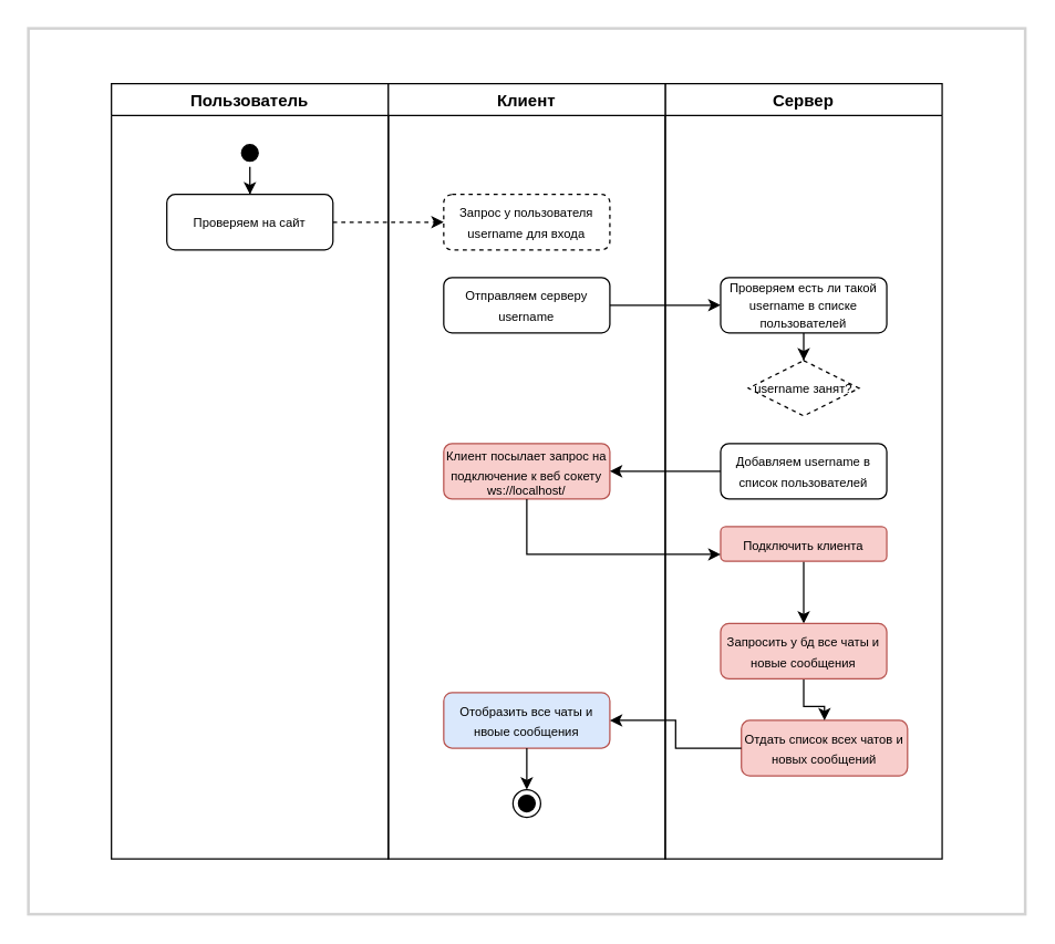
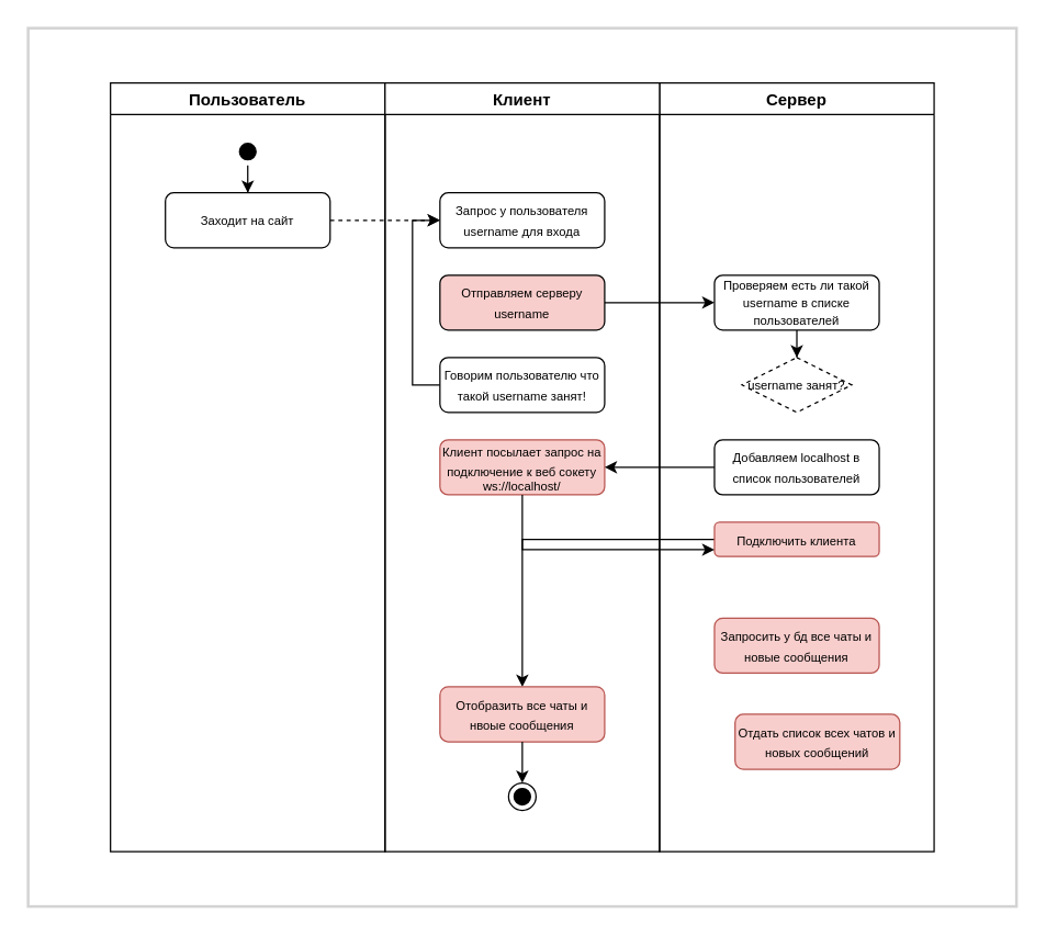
- <mxCell id="22" value="&lt;font style=&quot;font-size: 9px;&quot;&gt;Проверяем на сайт&lt;/font&gt;" style="rounded=1;whiteSpace=wrap;html=1;" parent="1" vertex="1"><mxGeometry x="120" y="140" width="120" height="40" as="geometry" /></mxCell>
+ <mxCell id="22" value="&lt;font style=&quot;font-size: 9px;&quot;&gt;Заходит на сайт&lt;/font&gt;" style="rounded=1;whiteSpace=wrap;html=1;" parent="1" vertex="1"><mxGeometry x="120" y="140" width="120" height="40" as="geometry" /></mxCell>
- <mxCell id="16" value="&lt;font style=&quot;font-size: 9px;&quot;&gt;Запрос у пользователя username для входа&lt;/font&gt;" style="rounded=1;whiteSpace=wrap;html=1;dashed=1;" parent="15" vertex="1"><mxGeometry x="40" y="80" width="120" height="40" as="geometry" /></mxCell>
+ <mxCell id="16" value="&lt;font style=&quot;font-size: 9px;&quot;&gt;Запрос у пользователя username для входа&lt;/font&gt;" style="rounded=1;whiteSpace=wrap;html=1;" parent="15" vertex="1"><mxGeometry x="40" y="80" width="120" height="40" as="geometry" /></mxCell>
- <mxCell id="24" value="&lt;font style=&quot;font-size: 9px;&quot;&gt;Отправляем серверу username&lt;/font&gt;" style="rounded=1;whiteSpace=wrap;html=1;" parent="1" vertex="1"><mxGeometry x="320" y="200" width="120" height="40" as="geometry" /></mxCell>
+ <mxCell id="24" value="&lt;font style=&quot;font-size: 9px;&quot;&gt;Отправляем серверу username&lt;/font&gt;" style="rounded=1;whiteSpace=wrap;html=1;fillColor=#f8cecc;" parent="1" vertex="1"><mxGeometry x="320" y="200" width="120" height="40" as="geometry" /></mxCell>
+ <mxCell id="27" style="edgeStyle=orthogonalEdgeStyle;rounded=0;orthogonalLoop=1;jettySize=auto;html=1;entryX=0;entryY=0.5;entryDx=0;entryDy=0;" parent="1" source="28" target="16" edge="1"><mxGeometry relative="1" as="geometry"><mxPoint x="300" y="160" as="targetPoint" /><Array as="points"><mxPoint x="300" y="280" /><mxPoint x="300" y="160" /></Array></mxGeometry></mxCell>
+ <mxCell id="28" value="&lt;font style=&quot;font-size: 9px;&quot;&gt;Говорим пользователю что такой username занят!&lt;/font&gt;" style="rounded=1;whiteSpace=wrap;html=1;" parent="1" vertex="1"><mxGeometry x="320" y="260" width="120" height="40" as="geometry" /></mxCell>
- <mxCell id="8" value="&lt;font style=&quot;font-size: 9px;&quot;&gt;Добавляем username в список пользователей&lt;/font&gt;" style="rounded=1;whiteSpace=wrap;html=1;" vertex="1" parent="2"><mxGeometry x="40" y="260" width="120" height="40" as="geometry" /></mxCell>
+ <mxCell id="8" value="&lt;font style=&quot;font-size: 9px;&quot;&gt;Добавляем localhost в список пользователей&lt;/font&gt;" style="rounded=1;whiteSpace=wrap;html=1;" vertex="1" parent="2"><mxGeometry x="40" y="260" width="120" height="40" as="geometry" /></mxCell>
- <mxCell id="5" style="edgeStyle=orthogonalEdgeStyle;rounded=0;orthogonalLoop=1;jettySize=auto;html=1;" edge="1" parent="2" source="6" target="10"><mxGeometry relative="1" as="geometry" /></mxCell>
+ <mxCell id="5" style="edgeStyle=orthogonalEdgeStyle;rounded=0;orthogonalLoop=1;jettySize=auto;html=1;" edge="1" parent="2" source="6" target="18"><mxGeometry relative="1" as="geometry" /></mxCell>
- <mxCell id="9" style="edgeStyle=orthogonalEdgeStyle;rounded=0;orthogonalLoop=1;jettySize=auto;html=1;" edge="1" parent="2" source="10" target="7"><mxGeometry relative="1" as="geometry" /></mxCell>
- <mxCell id="18" value="&lt;font style=&quot;font-size: 9px;&quot;&gt;Отобразить все чаты и нвоые сообщения&lt;/font&gt;" style="rounded=1;whiteSpace=wrap;html=1;fillColor=#dae8fc;strokeColor=#b85450;" parent="15" vertex="1"><mxGeometry x="40" y="440" width="120" height="40" as="geometry" /></mxCell>
+ <mxCell id="18" value="&lt;font style=&quot;font-size: 9px;&quot;&gt;Отобразить все чаты и нвоые сообщения&lt;/font&gt;" style="rounded=1;whiteSpace=wrap;html=1;fillColor=#f8cecc;strokeColor=#b85450;" parent="15" vertex="1"><mxGeometry x="40" y="440" width="120" height="40" as="geometry" /></mxCell>
- <mxCell id="31" style="edgeStyle=orthogonalEdgeStyle;rounded=0;orthogonalLoop=1;jettySize=auto;html=1;" parent="1" source="7" target="18" edge="1"><mxGeometry relative="1" as="geometry" /></mxCell>
